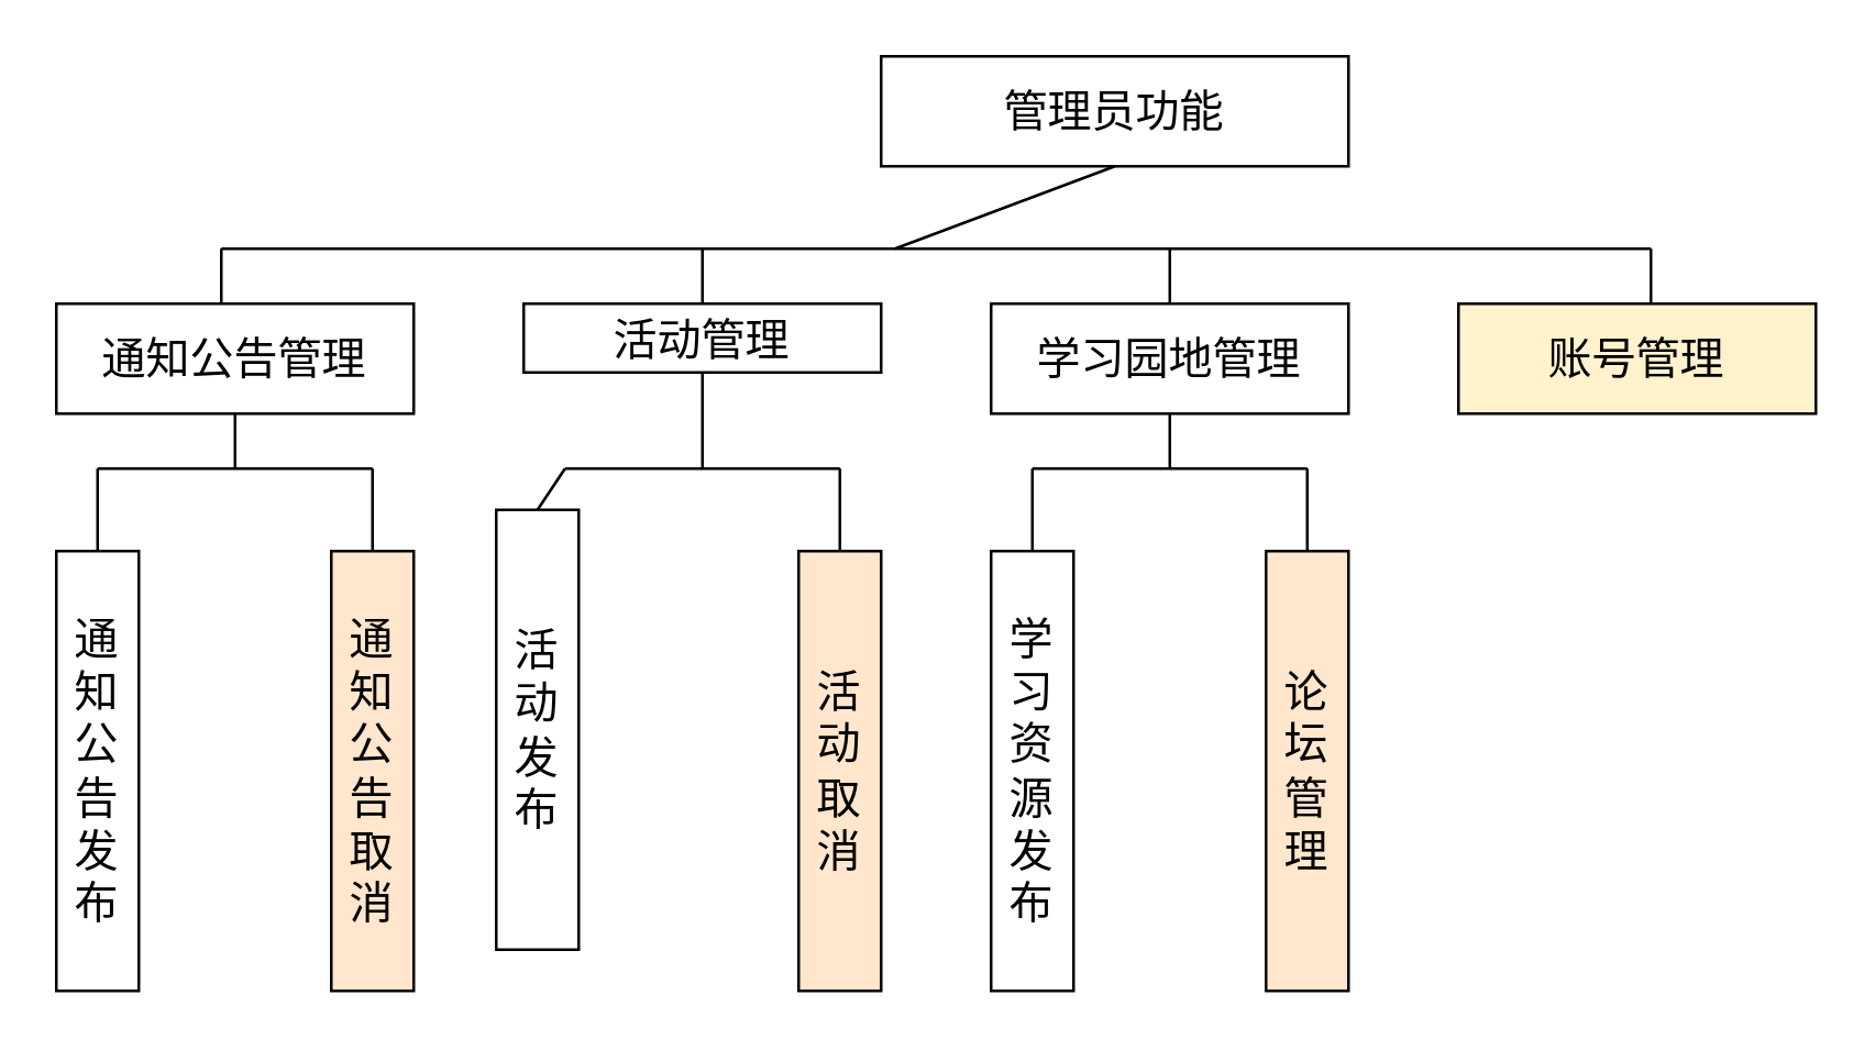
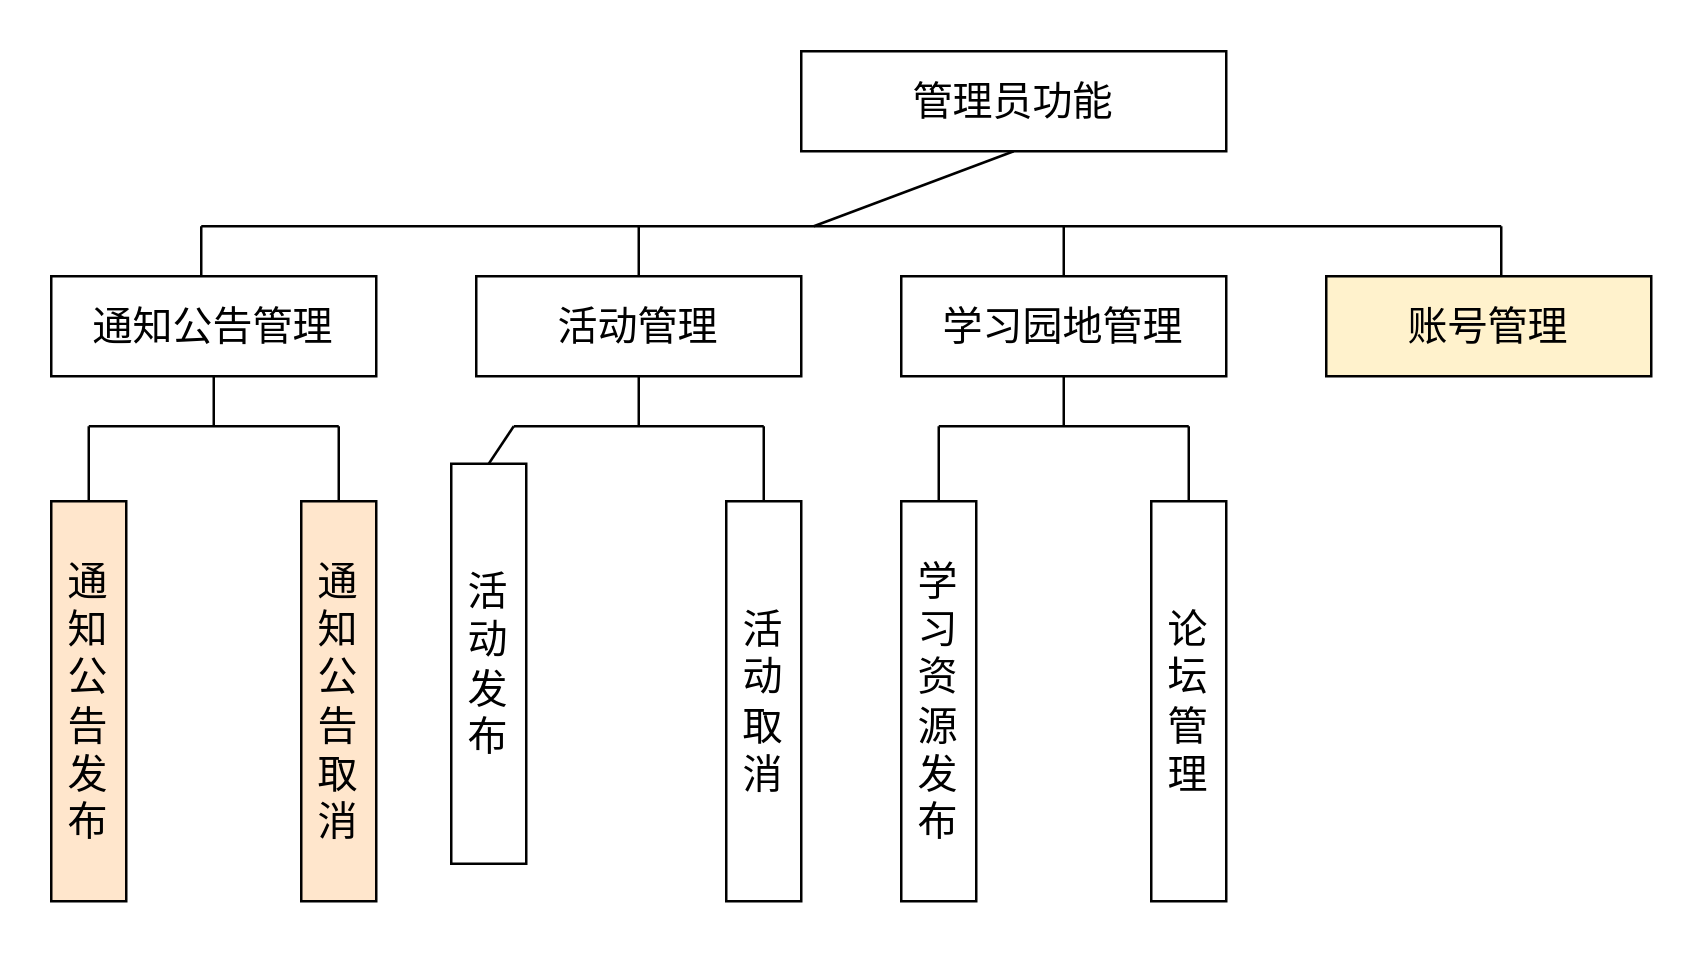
- <mxCell id="7" value="&lt;font style=&quot;font-size: 16px;&quot;&gt;活动管理&lt;br&gt;&lt;/font&gt;" style="rounded=0;whiteSpace=wrap;html=1;" vertex="1" parent="1"><mxGeometry x="190" y="110" width="130" height="25" as="geometry" /></mxCell>
+ <mxCell id="7" value="&lt;font style=&quot;font-size: 16px;&quot;&gt;活动管理&lt;br&gt;&lt;/font&gt;" style="rounded=0;whiteSpace=wrap;html=1;" vertex="1" parent="1"><mxGeometry x="190" y="110" width="130" height="40" as="geometry" /></mxCell>
- <mxCell id="3" value="&lt;font style=&quot;font-size: 16px;&quot;&gt;通知公告发布&lt;/font&gt;" style="rounded=0;whiteSpace=wrap;html=1;" vertex="1" parent="1"><mxGeometry y="200" width="30" height="160" as="geometry" x="20" /></mxCell>
+ <mxCell id="3" value="&lt;font style=&quot;font-size: 16px;&quot;&gt;通知公告发布&lt;/font&gt;" style="rounded=0;whiteSpace=wrap;html=1;fillColor=#ffe6cc;" vertex="1" parent="1"><mxGeometry y="200" width="30" height="160" as="geometry" x="20" /></mxCell>
- <mxCell id="10" value="&lt;font style=&quot;font-size: 16px;&quot;&gt;活动取消&lt;/font&gt;" style="rounded=0;whiteSpace=wrap;html=1;fillColor=#ffe6cc;" vertex="1" parent="1"><mxGeometry x="290" y="200" width="30" height="160" as="geometry" /></mxCell>
+ <mxCell id="10" value="&lt;font style=&quot;font-size: 16px;&quot;&gt;活动取消&lt;/font&gt;" style="rounded=0;whiteSpace=wrap;html=1;" vertex="1" parent="1"><mxGeometry x="290" y="200" width="30" height="160" as="geometry" /></mxCell>
- <mxCell id="26" value="&lt;font style=&quot;font-size: 16px;&quot;&gt;论坛管理&lt;/font&gt;" style="rounded=0;whiteSpace=wrap;html=1;fillColor=#ffe6cc;" vertex="1" parent="1"><mxGeometry x="460" y="200" width="30" height="160" as="geometry" /></mxCell>
+ <mxCell id="26" value="&lt;font style=&quot;font-size: 16px;&quot;&gt;论坛管理&lt;/font&gt;" style="rounded=0;whiteSpace=wrap;html=1;" vertex="1" parent="1"><mxGeometry x="460" y="200" width="30" height="160" as="geometry" /></mxCell>
